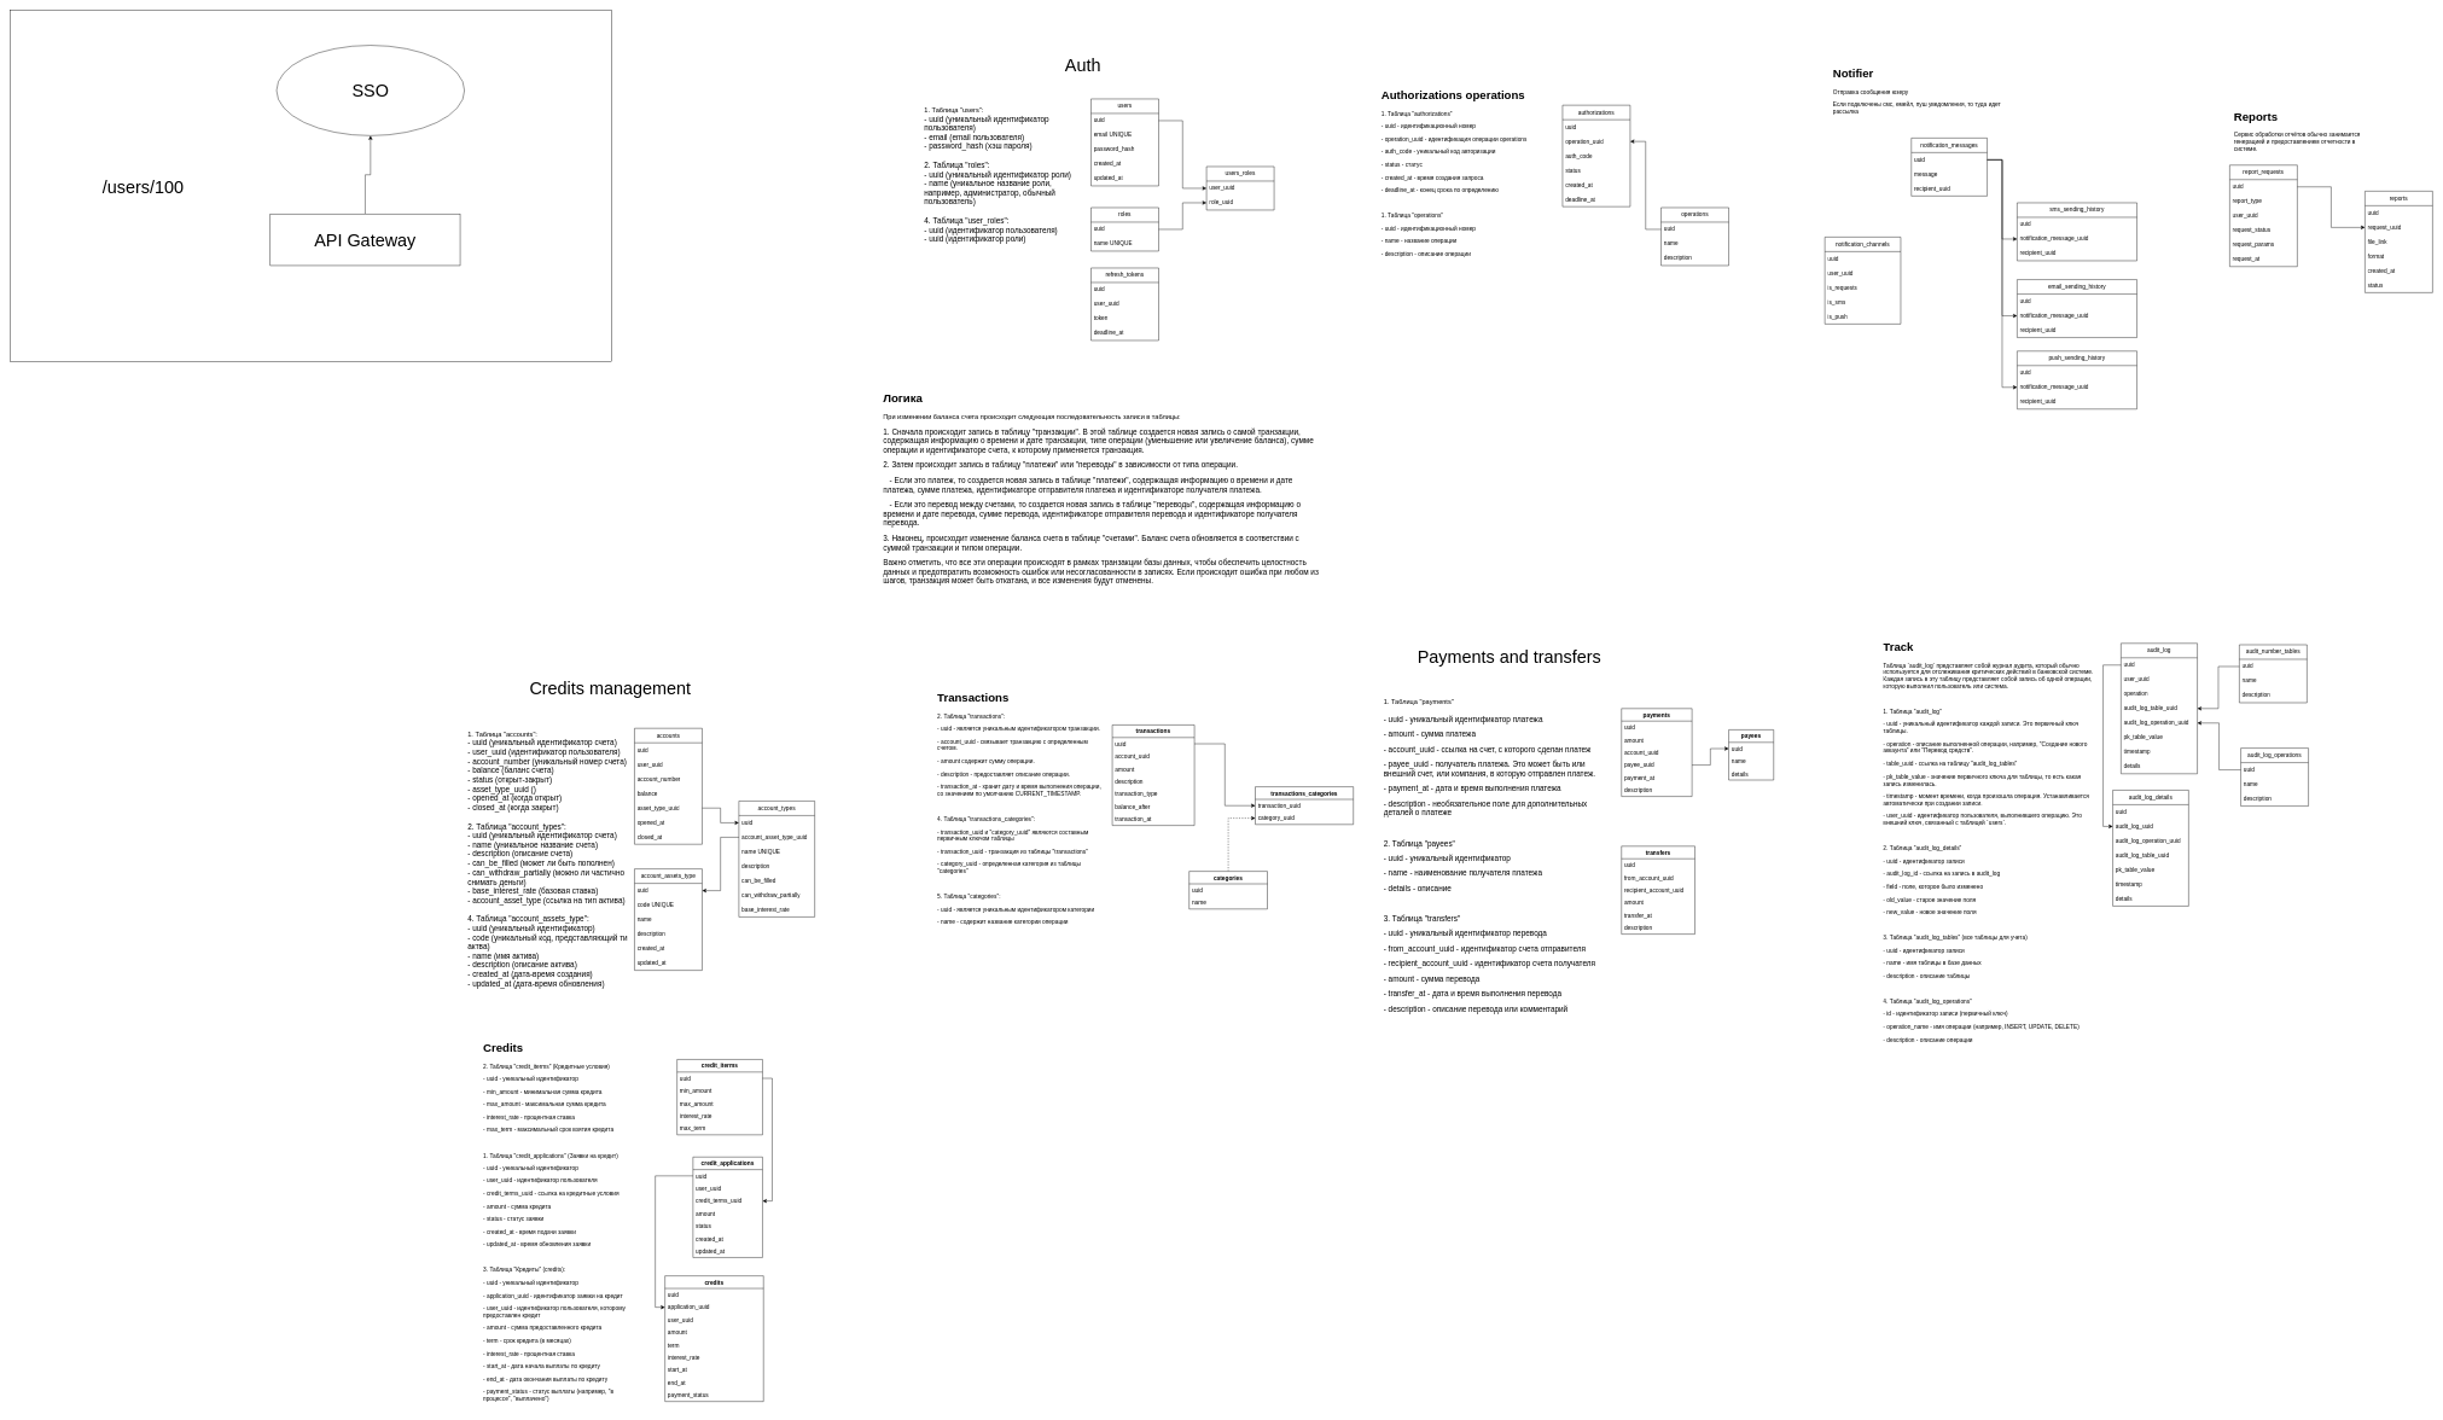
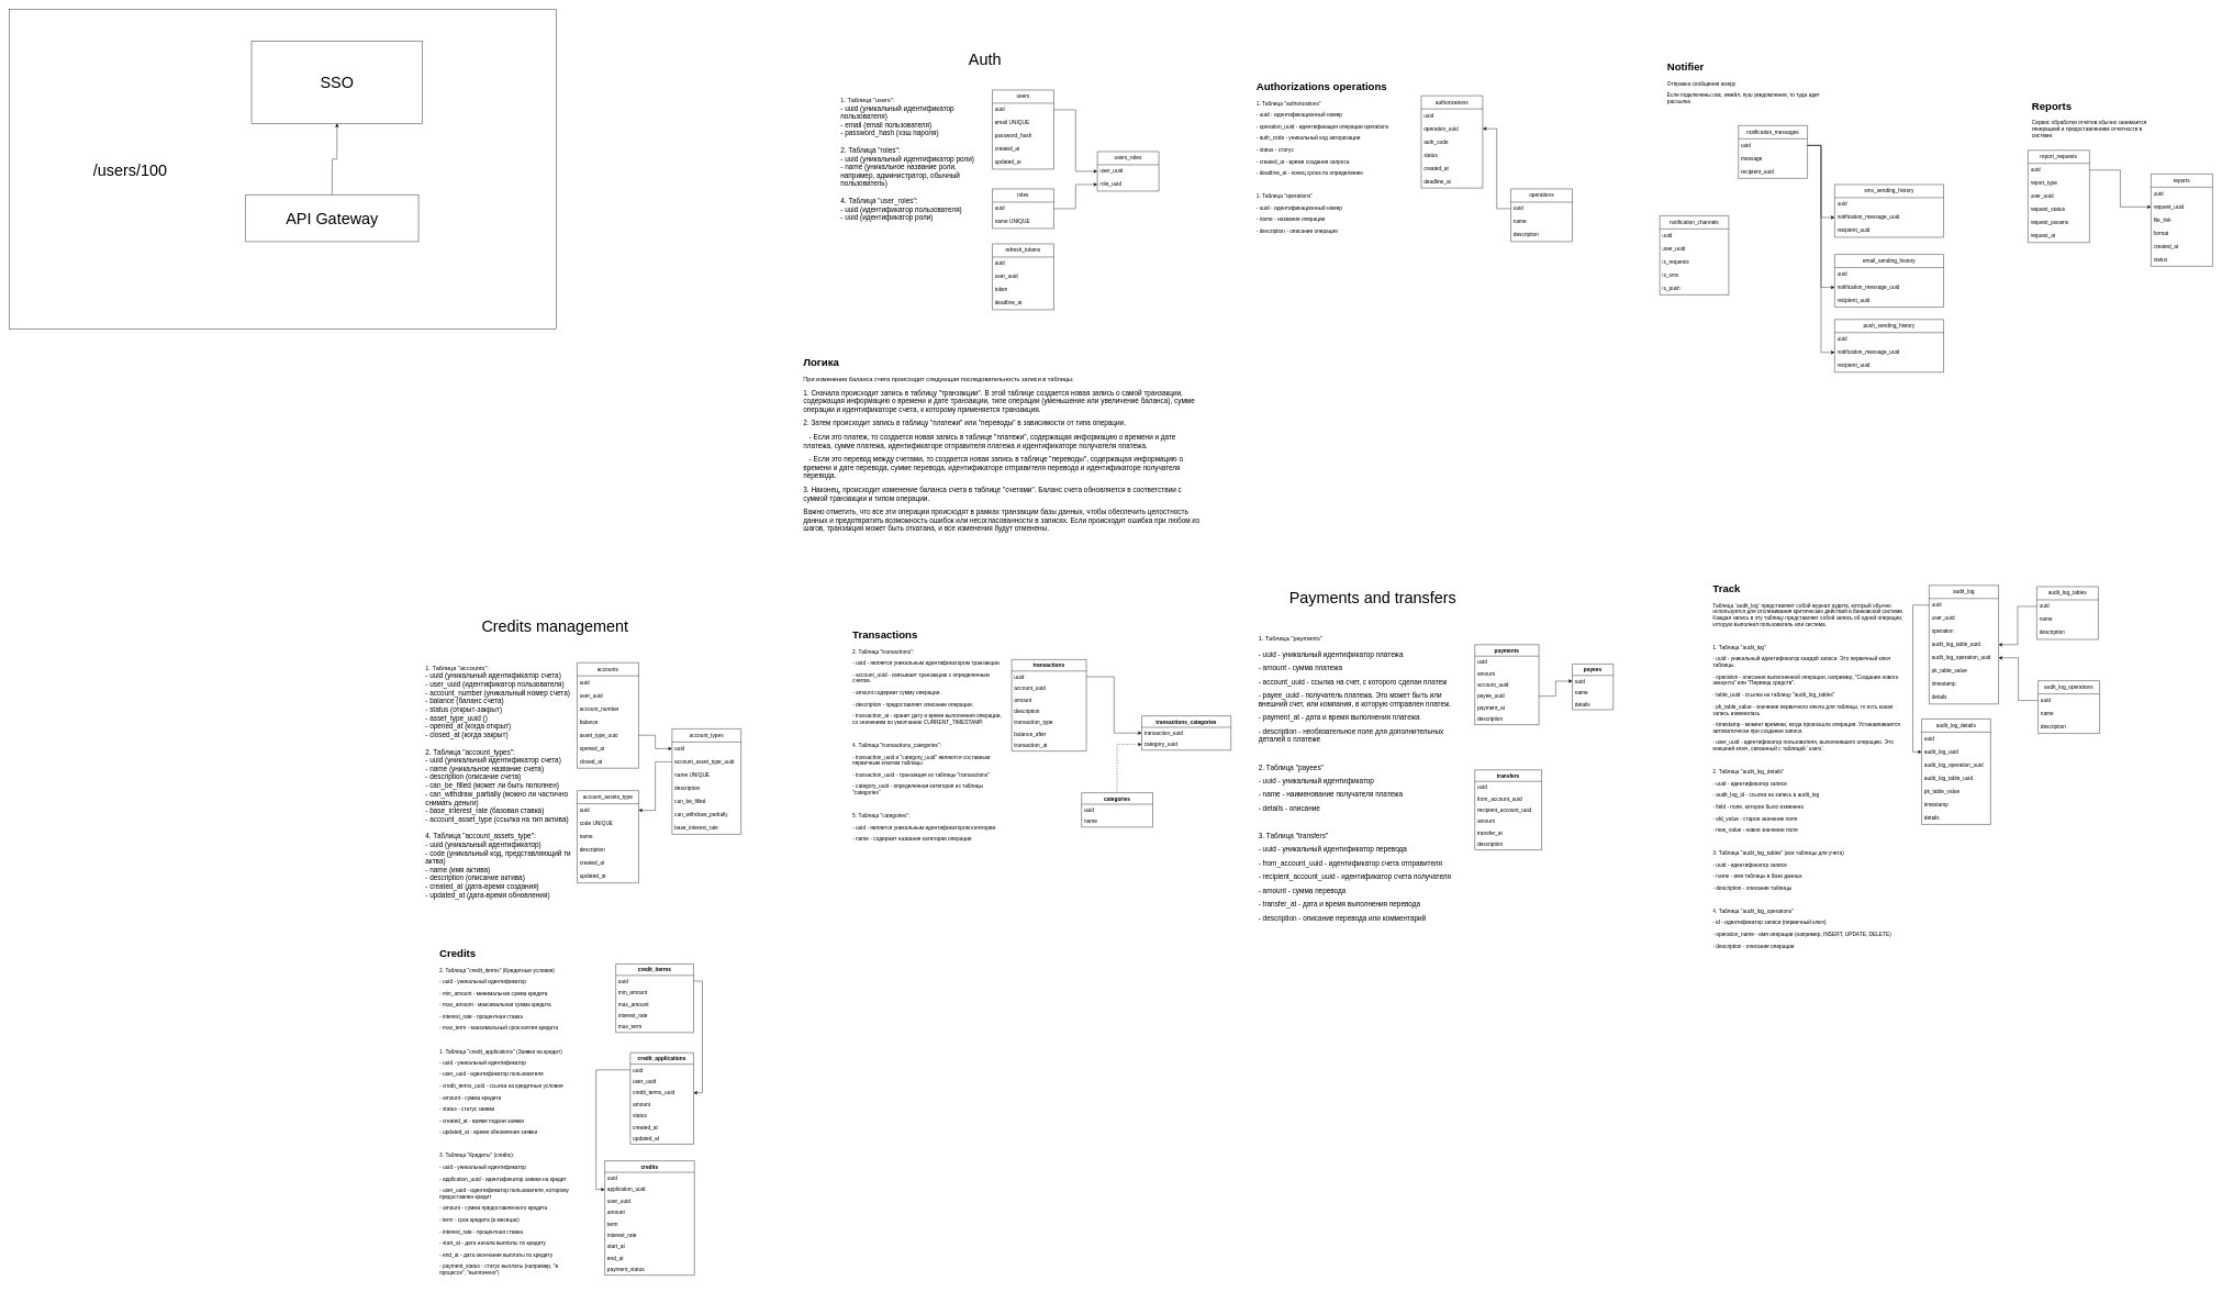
- <mxCell id="204" value="&lt;font style=&quot;font-size: 36px;&quot;&gt;SSO&lt;/font&gt;" style="ellipse;whiteSpace=wrap;html=1;" vertex="1" parent="1"><mxGeometry x="572" y="93" width="389" height="187" as="geometry" /></mxCell>
+ <mxCell id="204" value="&lt;font style=&quot;font-size: 36px;&quot;&gt;SSO&lt;/font&gt;" style="rounded=0;whiteSpace=wrap;html=1;" vertex="1" parent="1"><mxGeometry x="572" y="93" width="389" height="187" as="geometry" /></mxCell>
- <mxCell id="130" value="audit_number_tables" style="swimlane;fontStyle=0;childLayout=stackLayout;horizontal=1;startSize=30;horizontalStack=0;resizeParent=1;resizeParentMax=0;resizeLast=0;collapsible=1;marginBottom=0;whiteSpace=wrap;html=1;" parent="1" vertex="1"><mxGeometry x="4635" y="1334" width="140" height="120" as="geometry" /></mxCell>
+ <mxCell id="130" value="audit_log_tables" style="swimlane;fontStyle=0;childLayout=stackLayout;horizontal=1;startSize=30;horizontalStack=0;resizeParent=1;resizeParentMax=0;resizeLast=0;collapsible=1;marginBottom=0;whiteSpace=wrap;html=1;" parent="1" vertex="1"><mxGeometry x="4635" y="1334" width="140" height="120" as="geometry" /></mxCell>
